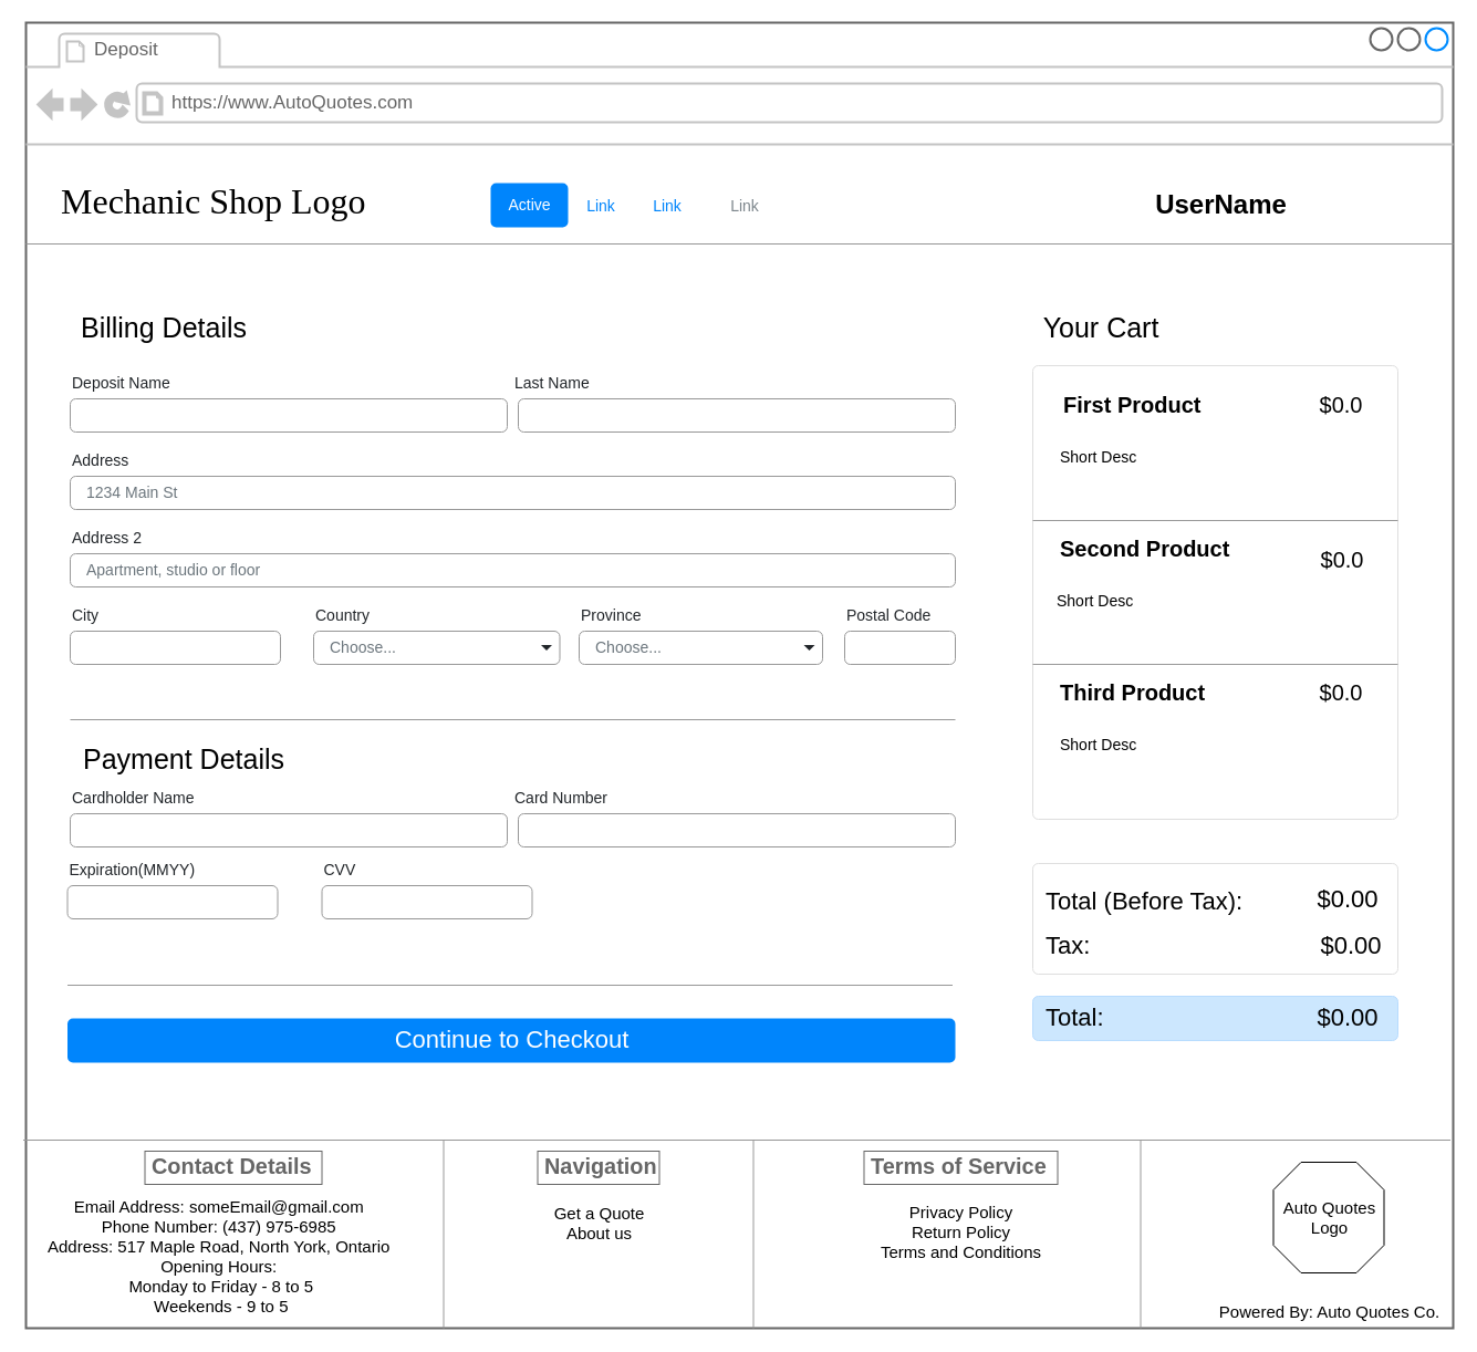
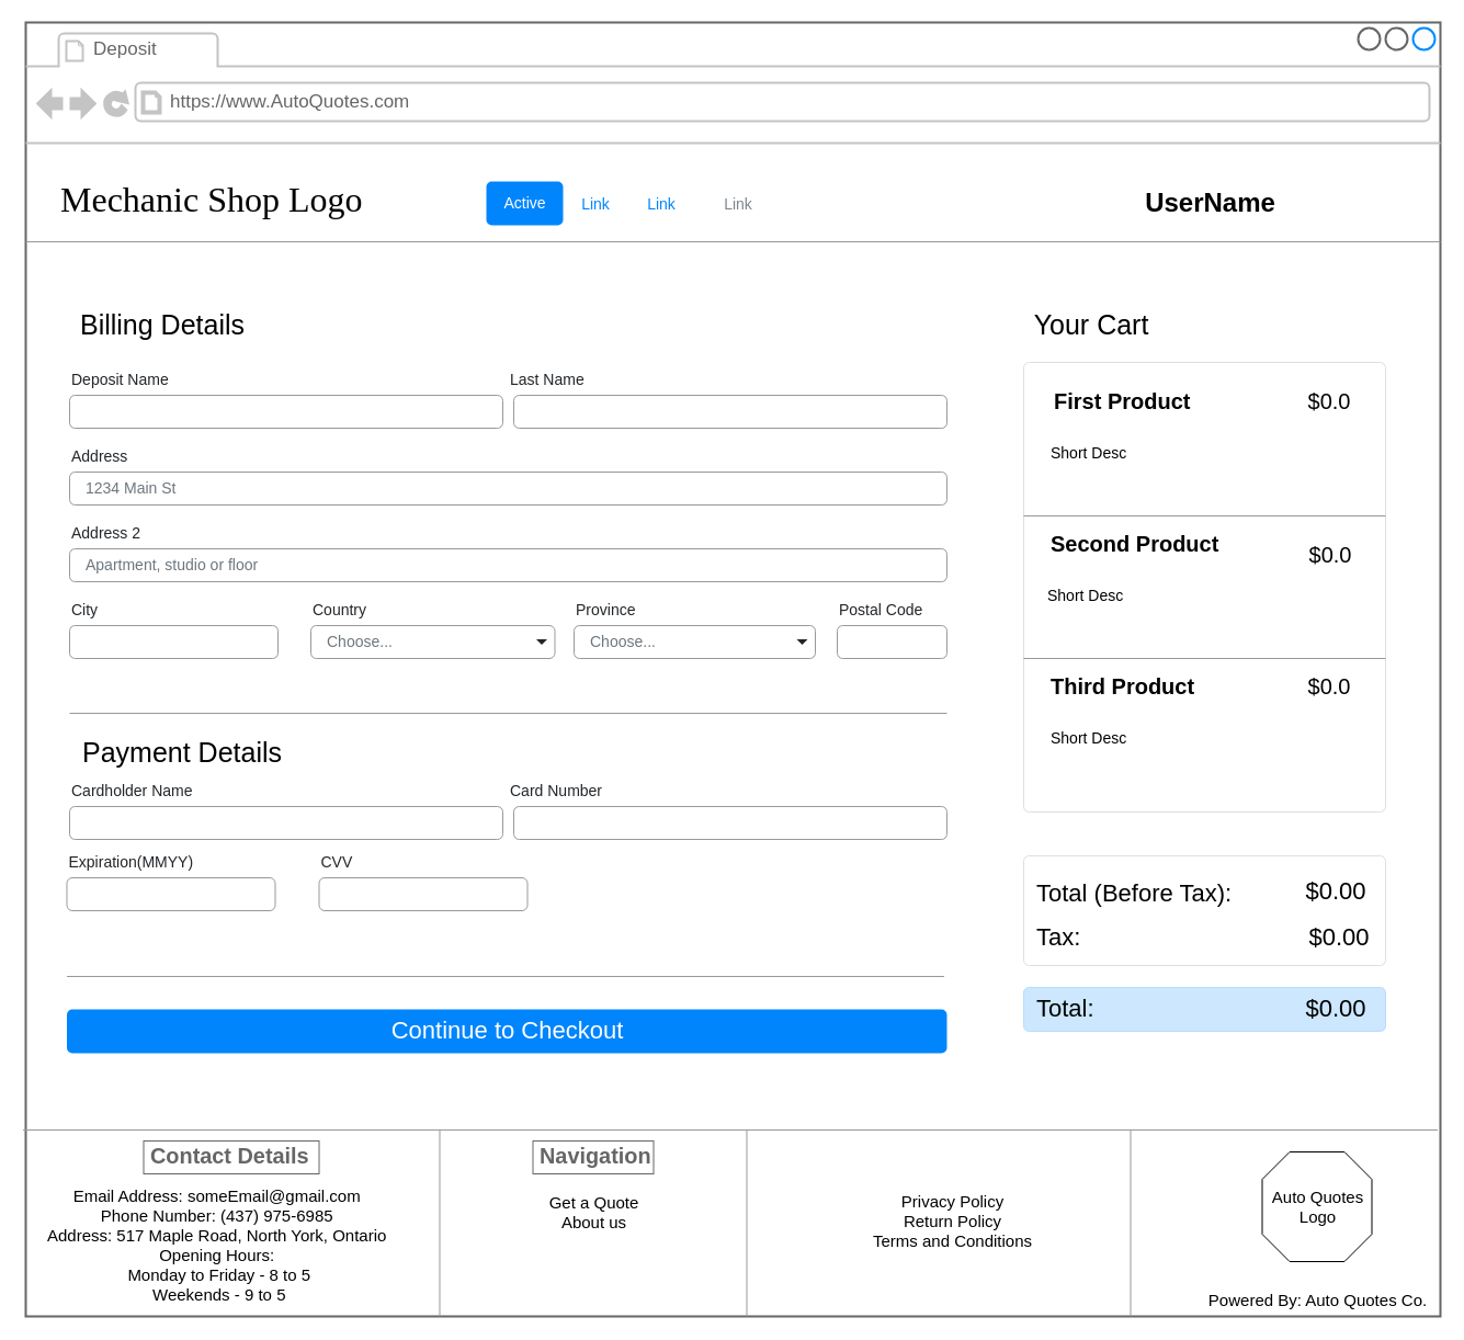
- <mxCell id="19" value="&lt;h3&gt;Terms of Service&lt;/h3&gt;" style="strokeWidth=1;shadow=0;dashed=0;align=center;html=1;shape=mxgraph.mockup.text.textBox;fontColor=#666666;align=left;fontSize=17;spacingLeft=4;spacingTop=-3;strokeColor=#666666;mainText=" parent="2" vertex="1"><mxGeometry x="757.5" y="1020" width="175" height="30" as="geometry" /></mxCell>
